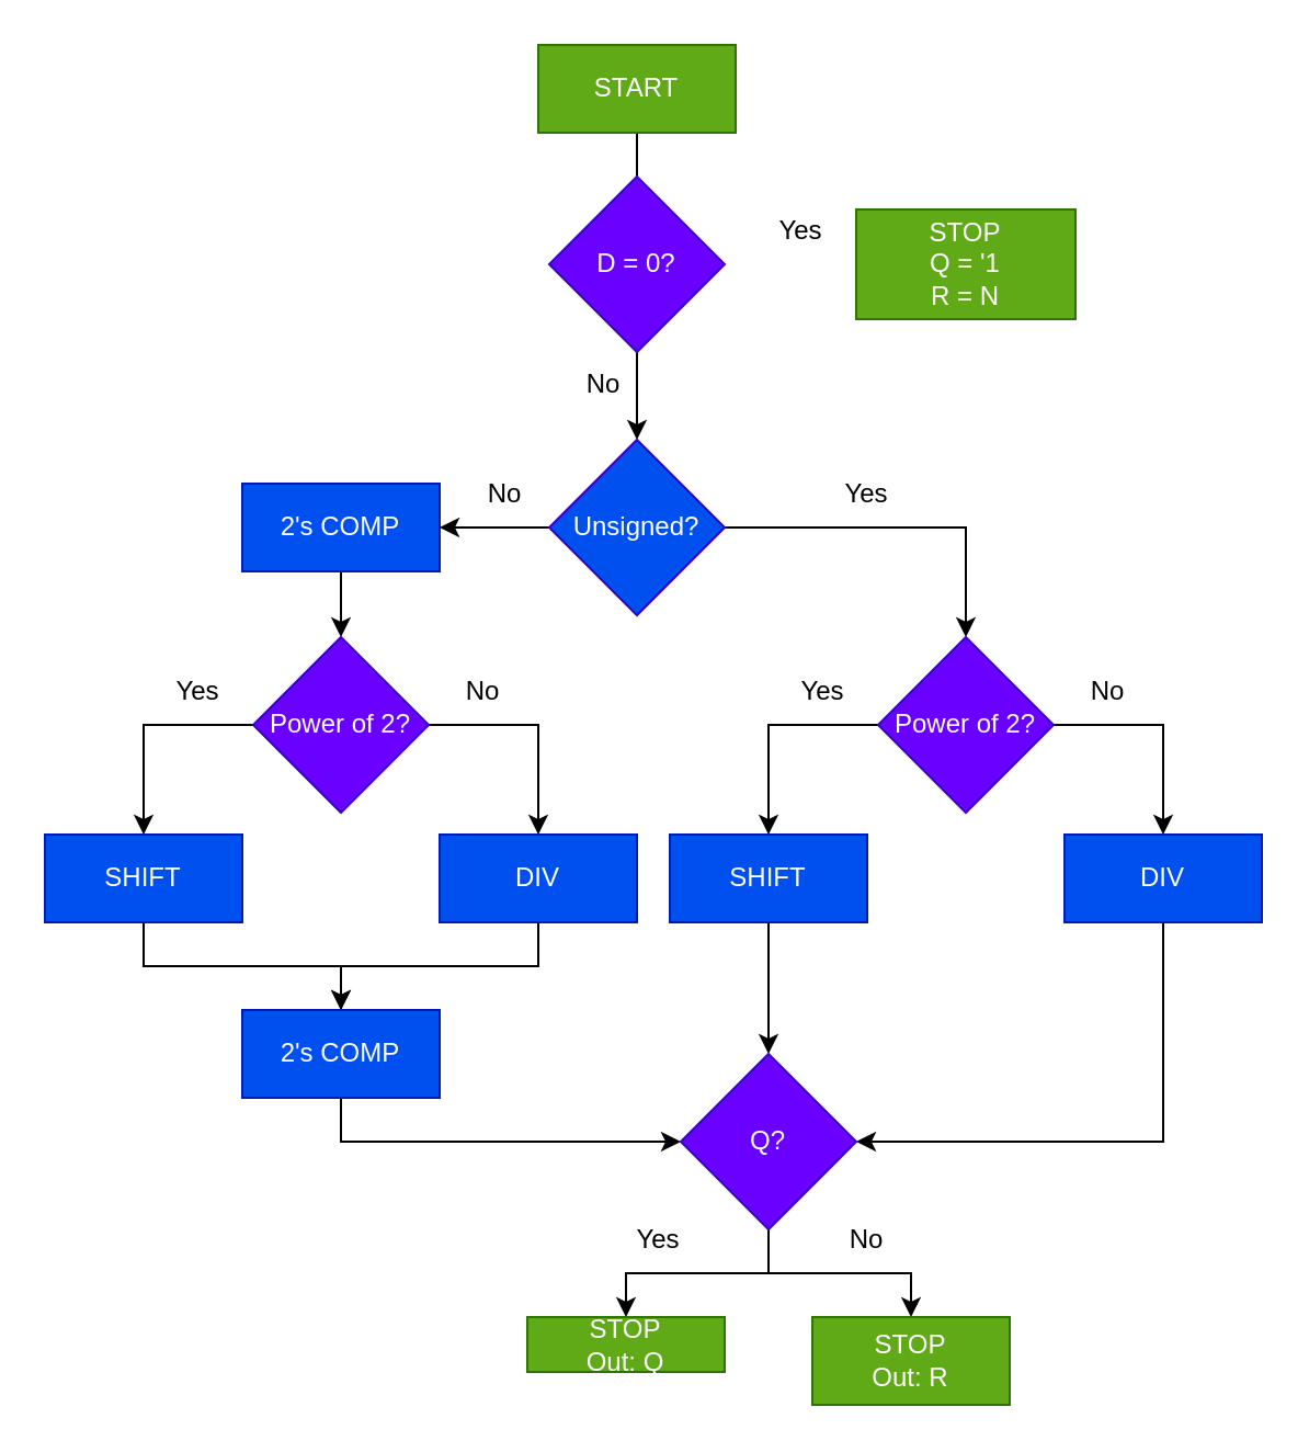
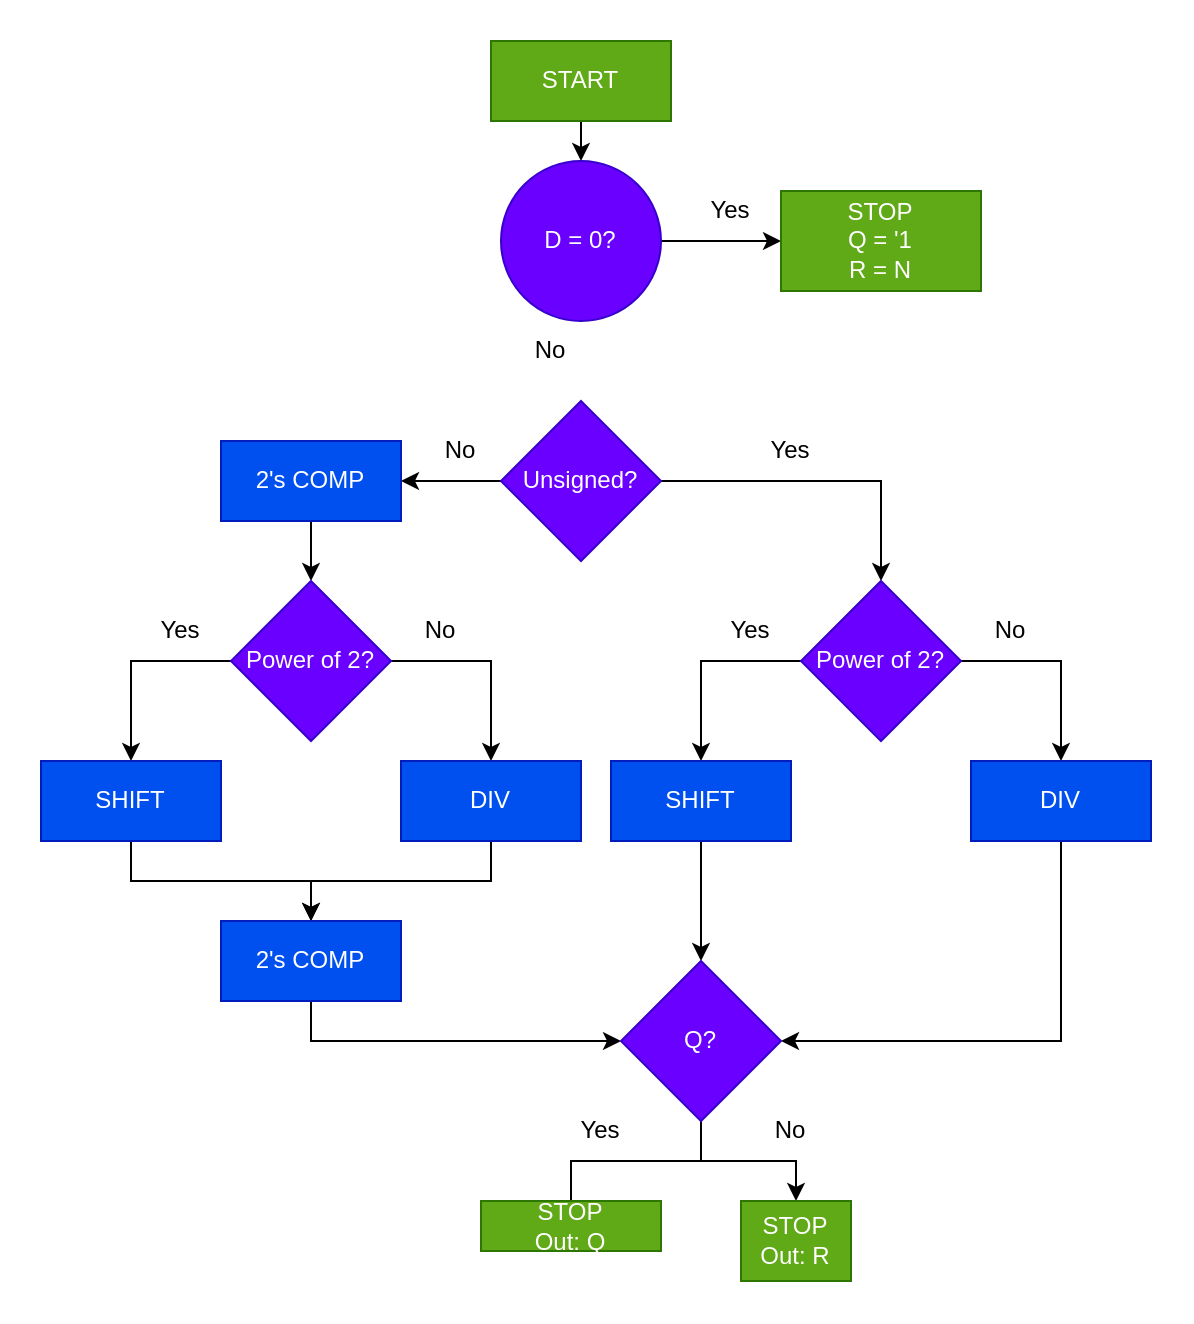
- <mxCell id="2" style="edgeStyle=orthogonalEdgeStyle;rounded=0;orthogonalLoop=1;jettySize=auto;html=1;exitX=0.5;exitY=1;exitDx=0;exitDy=0;entryX=0.5;entryY=0;entryDx=0;entryDy=0;endArrow=none;" edge="1" parent="1" source="3" target="22"><mxGeometry relative="1" as="geometry" /></mxCell>
+ <mxCell id="2" style="edgeStyle=orthogonalEdgeStyle;rounded=0;orthogonalLoop=1;jettySize=auto;html=1;exitX=0.5;exitY=1;exitDx=0;exitDy=0;entryX=0.5;entryY=0;entryDx=0;entryDy=0;" edge="1" parent="1" source="3" target="22"><mxGeometry relative="1" as="geometry" /></mxCell>
- <mxCell id="22" value="D = 0?" style="rhombus;whiteSpace=wrap;html=1;fillColor=#6a00ff;fontColor=#ffffff;strokeColor=#3700CC;" vertex="1" parent="1"><mxGeometry x="250" y="80" width="80" height="80" as="geometry" /></mxCell>
+ <mxCell id="22" value="D = 0?" style="ellipse;whiteSpace=wrap;html=1;fillColor=#6a00ff;fontColor=#ffffff;strokeColor=#3700CC;" vertex="1" parent="1"><mxGeometry x="250" y="80" width="80" height="80" as="geometry" /></mxCell>
+ <mxCell id="21" style="edgeStyle=orthogonalEdgeStyle;rounded=0;orthogonalLoop=1;jettySize=auto;html=1;exitX=1;exitY=0.5;exitDx=0;exitDy=0;entryX=0;entryY=0.5;entryDx=0;entryDy=0;" edge="1" parent="1" source="22" target="24"><mxGeometry relative="1" as="geometry" /></mxCell>
- <mxCell id="20" style="edgeStyle=orthogonalEdgeStyle;rounded=0;orthogonalLoop=1;jettySize=auto;html=1;exitX=0.5;exitY=1;exitDx=0;exitDy=0;entryX=0.5;entryY=0;entryDx=0;entryDy=0;" edge="1" parent="1" source="22" target="6"><mxGeometry relative="1" as="geometry" /></mxCell>
- <mxCell id="6" value="Unsigned?" style="rhombus;whiteSpace=wrap;html=1;fillColor=#0050ef;fontColor=#ffffff;strokeColor=#3700CC;" vertex="1" parent="1"><mxGeometry x="250" y="200" width="80" height="80" as="geometry" /></mxCell>
+ <mxCell id="6" value="Unsigned?" style="rhombus;whiteSpace=wrap;html=1;fillColor=#6a00ff;fontColor=#ffffff;strokeColor=#3700CC;" vertex="1" parent="1"><mxGeometry x="250" y="200" width="80" height="80" as="geometry" /></mxCell>
- <mxCell id="37" style="edgeStyle=orthogonalEdgeStyle;rounded=0;orthogonalLoop=1;jettySize=auto;html=1;exitX=0.5;exitY=1;exitDx=0;exitDy=0;entryX=0.5;entryY=0;entryDx=0;entryDy=0;" edge="1" parent="1" source="38" target="39"><mxGeometry relative="1" as="geometry" /></mxCell>
+ <mxCell id="37" style="edgeStyle=orthogonalEdgeStyle;rounded=0;orthogonalLoop=1;jettySize=auto;html=1;exitX=0.5;exitY=1;exitDx=0;exitDy=0;entryX=0.5;entryY=0;entryDx=0;entryDy=0;endArrow=none;" edge="1" parent="1" source="38" target="39"><mxGeometry relative="1" as="geometry" /></mxCell>
- <mxCell id="40" value="STOP&lt;div&gt;Out: R&lt;/div&gt;" style="rounded=0;whiteSpace=wrap;html=1;fillColor=#60a917;fontColor=#ffffff;strokeColor=#2D7600;" vertex="1" parent="1"><mxGeometry x="370" y="600" width="90" height="40" as="geometry" /></mxCell>
+ <mxCell id="40" value="STOP&lt;div&gt;Out: R&lt;/div&gt;" style="rounded=0;whiteSpace=wrap;html=1;fillColor=#60a917;fontColor=#ffffff;strokeColor=#2D7600;" vertex="1" parent="1"><mxGeometry x="370" y="600" width="55" height="40" as="geometry" /></mxCell>
